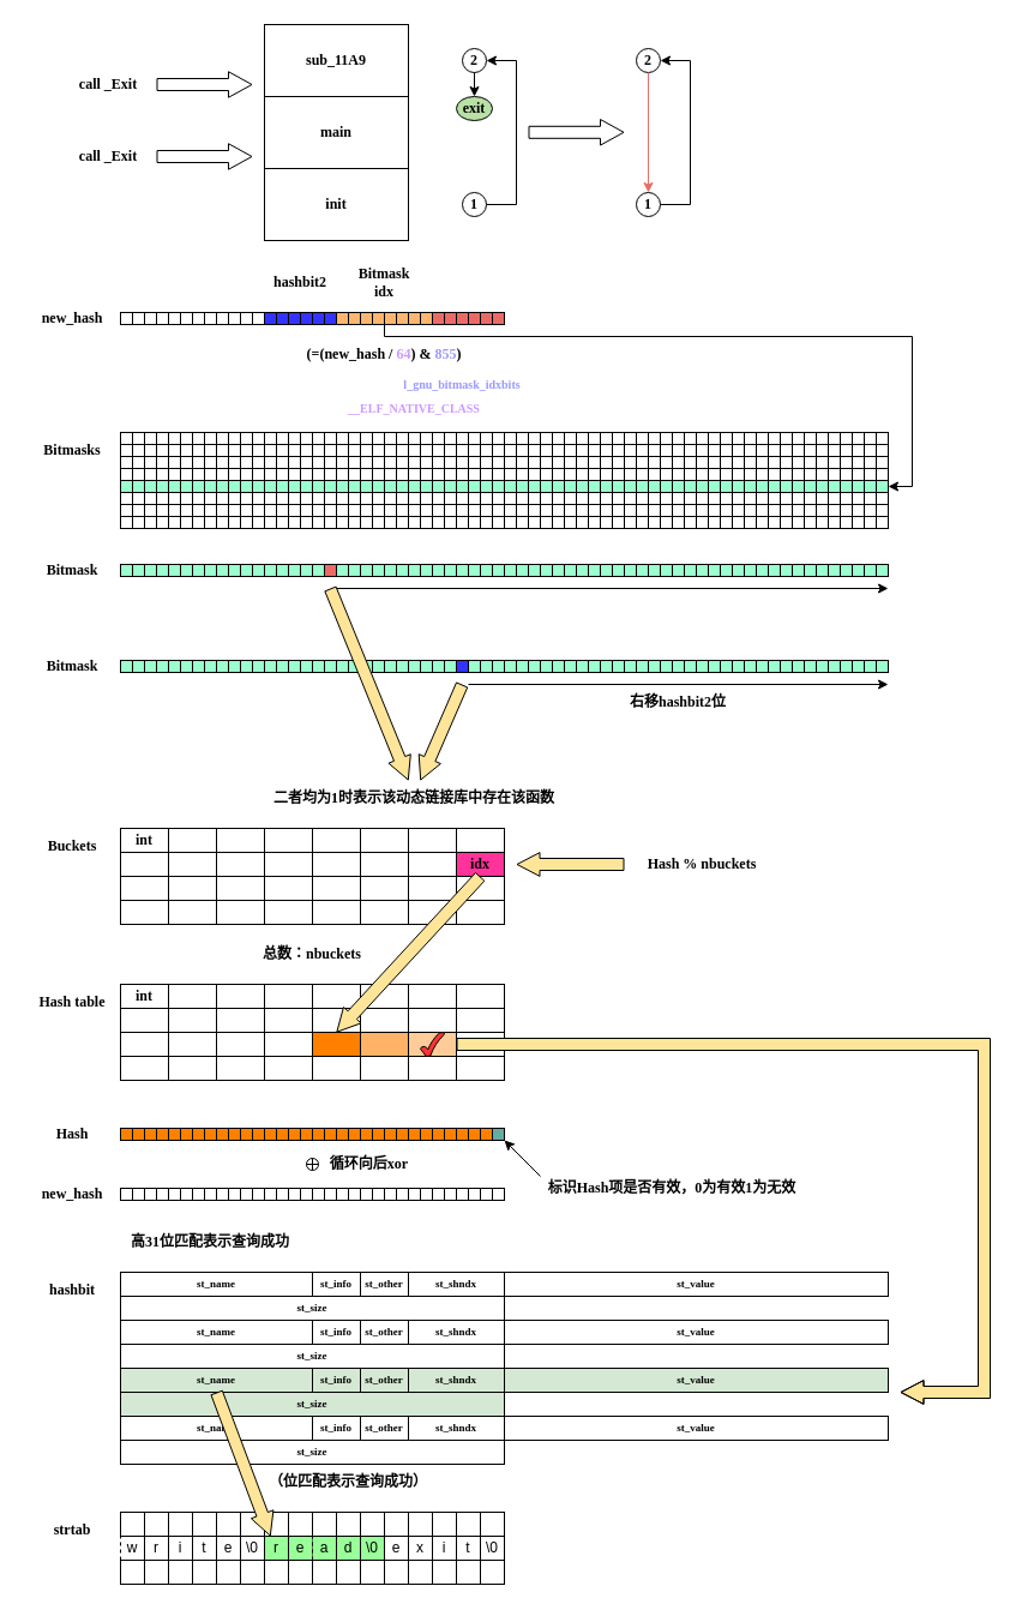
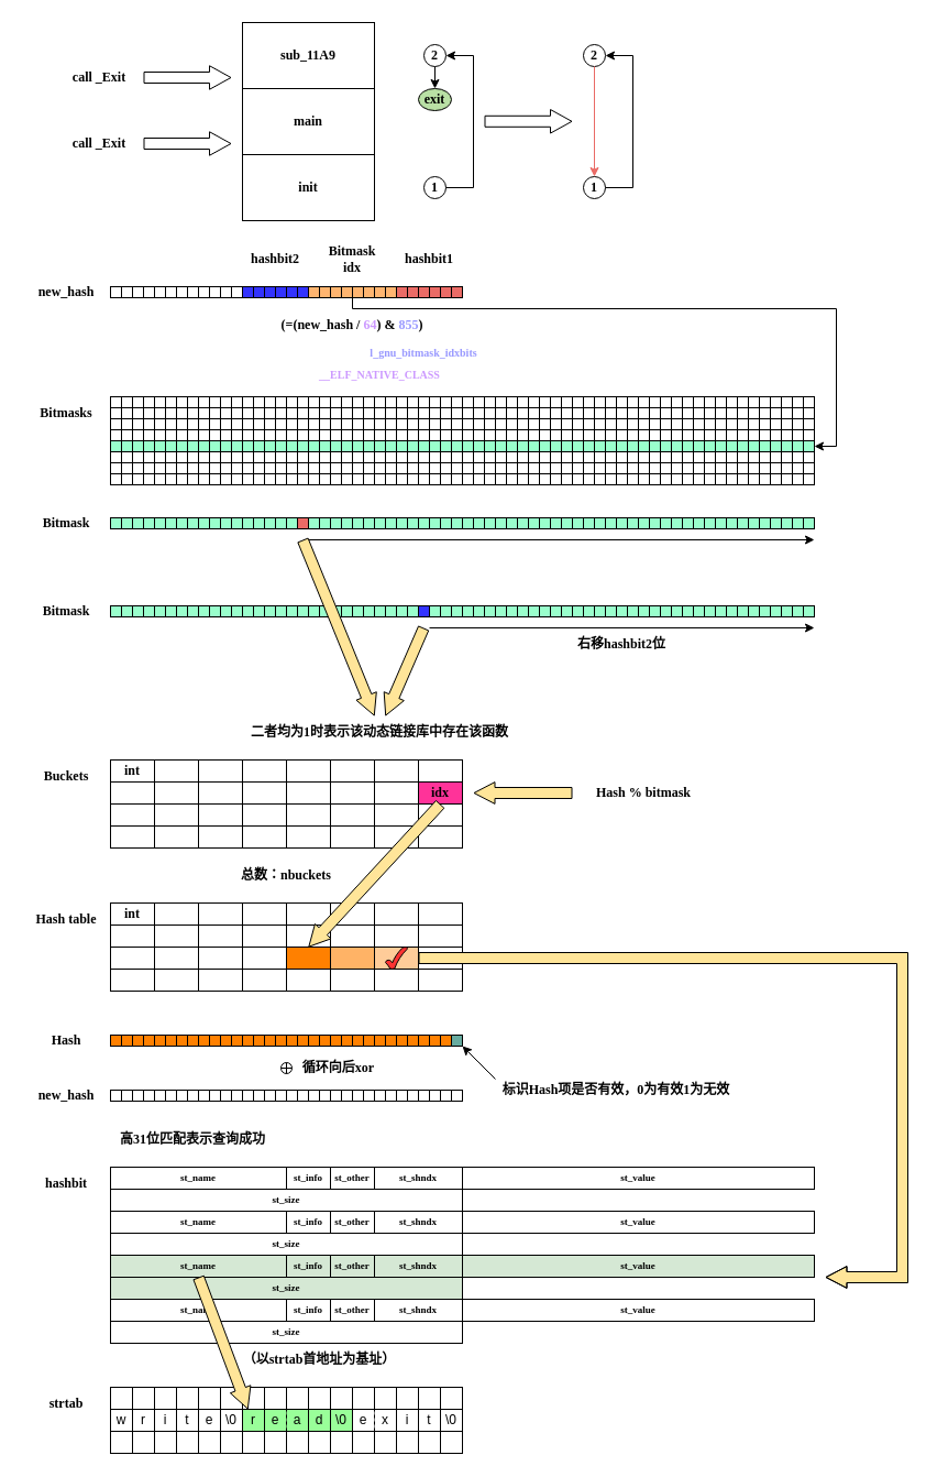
+ <mxCell id="53" value="hashbit1" style="text;html=1;align=center;verticalAlign=middle;whiteSpace=wrap;rounded=0;fontFamily=寒蝉圆黑体;fontStyle=1" vertex="1" parent="1"><mxGeometry x="360" y="220" width="60" height="30" as="geometry" /></mxCell>
- <mxCell id="743" value="Hash % nbuckets" style="text;html=1;align=center;verticalAlign=middle;whiteSpace=wrap;rounded=0;fontFamily=寒蝉圆黑体;fontStyle=1" vertex="1" parent="1"><mxGeometry x="530" y="705" width="110" height="30" as="geometry" /></mxCell>
+ <mxCell id="743" value="Hash % bitmask" style="text;html=1;align=center;verticalAlign=middle;whiteSpace=wrap;rounded=0;fontFamily=寒蝉圆黑体;fontStyle=1" vertex="1" parent="1"><mxGeometry x="530" y="705" width="110" height="30" as="geometry" /></mxCell>
- <mxCell id="926" value="（位匹配表示查询成功）" style="text;html=1;align=center;verticalAlign=middle;whiteSpace=wrap;rounded=0;fontFamily=寒蝉圆黑体;fontStyle=1" vertex="1" parent="1"><mxGeometry x="210" y="1220" width="160" height="30" as="geometry" /></mxCell>
+ <mxCell id="926" value="（以strtab首地址为基址）" style="text;html=1;align=center;verticalAlign=middle;whiteSpace=wrap;rounded=0;fontFamily=寒蝉圆黑体;fontStyle=1" vertex="1" parent="1"><mxGeometry x="210" y="1220" width="160" height="30" as="geometry" /></mxCell>
- <mxCell id="876" value="w" style="rounded=0;whiteSpace=wrap;html=1;dashed=1;" vertex="1" parent="1"><mxGeometry x="100" y="1280" width="20" height="20" as="geometry" /></mxCell>
+ <mxCell id="876" value="w" style="rounded=0;whiteSpace=wrap;html=1;" vertex="1" parent="1"><mxGeometry x="100" y="1280" width="20" height="20" as="geometry" /></mxCell>
- <mxCell id="889" value="x" style="rounded=0;whiteSpace=wrap;html=1;" vertex="1" parent="1"><mxGeometry x="340" y="1280" width="20" height="20" as="geometry" /></mxCell>
+ <mxCell id="889" value="x" style="rounded=0;whiteSpace=wrap;html=1;dashed=1;" vertex="1" parent="1"><mxGeometry x="340" y="1280" width="20" height="20" as="geometry" /></mxCell>
